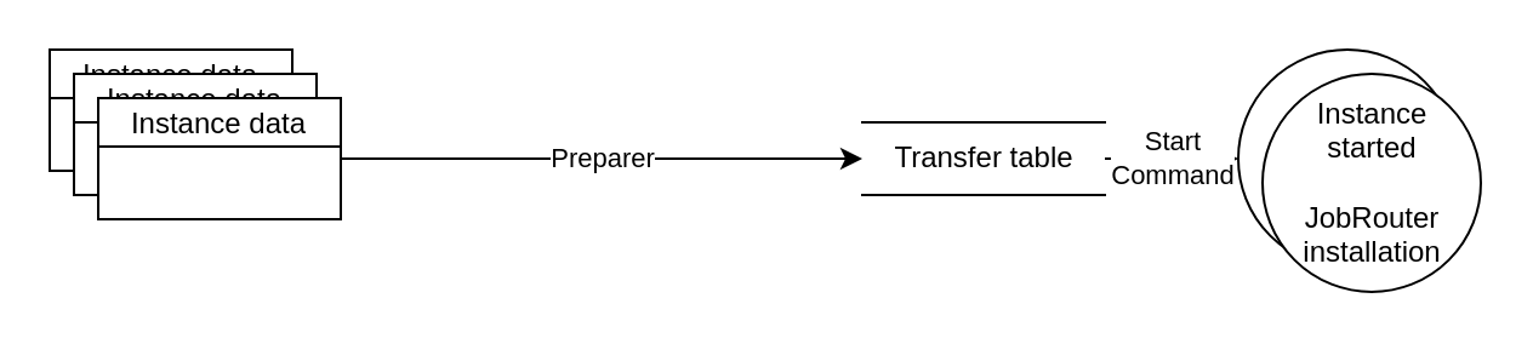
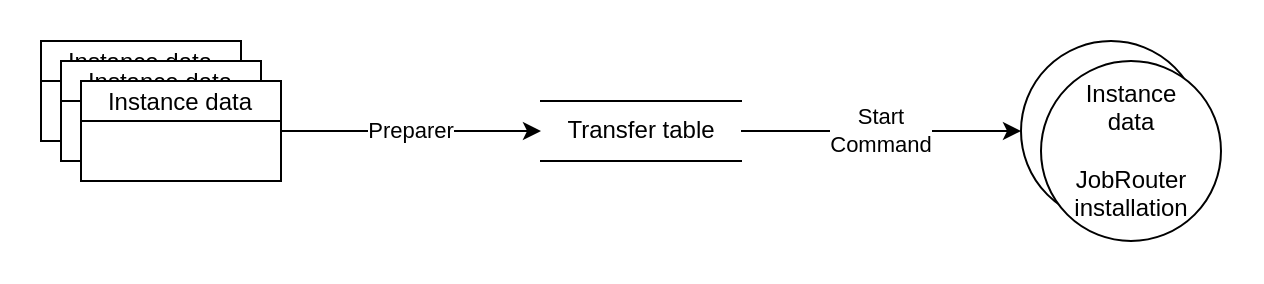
- <mxCell id="6" value="Transfer table" style="html=1;dashed=0;whitespace=wrap;shape=partialRectangle;right=0;left=0;" parent="1" vertex="1"><mxGeometry x="355" y="50" width="100" height="30" as="geometry" /></mxCell>
+ <mxCell id="6" value="Transfer table" style="html=1;dashed=0;whitespace=wrap;shape=partialRectangle;right=0;left=0;" parent="1" vertex="1"><mxGeometry x="270" y="50" width="100" height="30" as="geometry" /></mxCell>
- <mxCell id="9" value="Instance&lt;br&gt;started&lt;br&gt;&lt;br&gt;JobRouter&lt;br&gt;installation" style="shape=ellipse;html=1;dashed=0;whitespace=wrap;aspect=fixed;perimeter=ellipsePerimeter;" parent="1" vertex="1"><mxGeometry x="520" y="30" width="90" height="90" as="geometry" /></mxCell>
+ <mxCell id="9" value="Instance&lt;br&gt;data&lt;br&gt;&lt;br&gt;JobRouter&lt;br&gt;installation" style="shape=ellipse;html=1;dashed=0;whitespace=wrap;aspect=fixed;perimeter=ellipsePerimeter;" parent="1" vertex="1"><mxGeometry x="520" y="30" width="90" height="90" as="geometry" /></mxCell>
